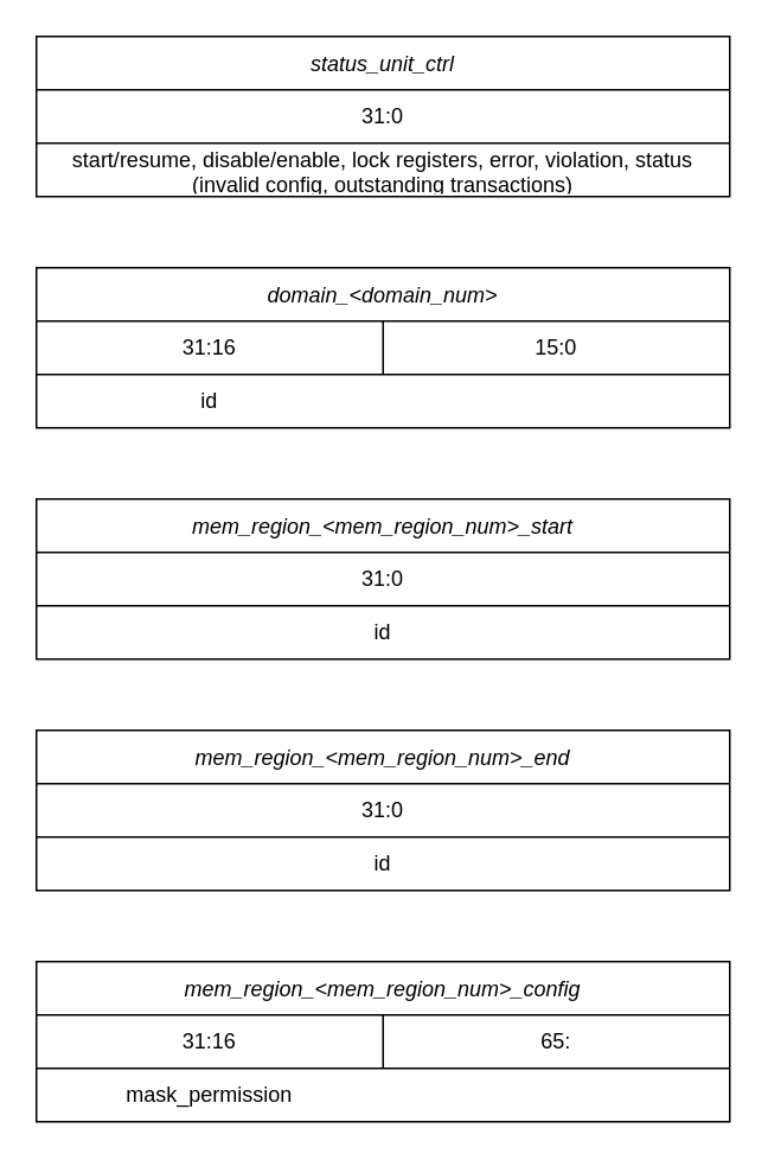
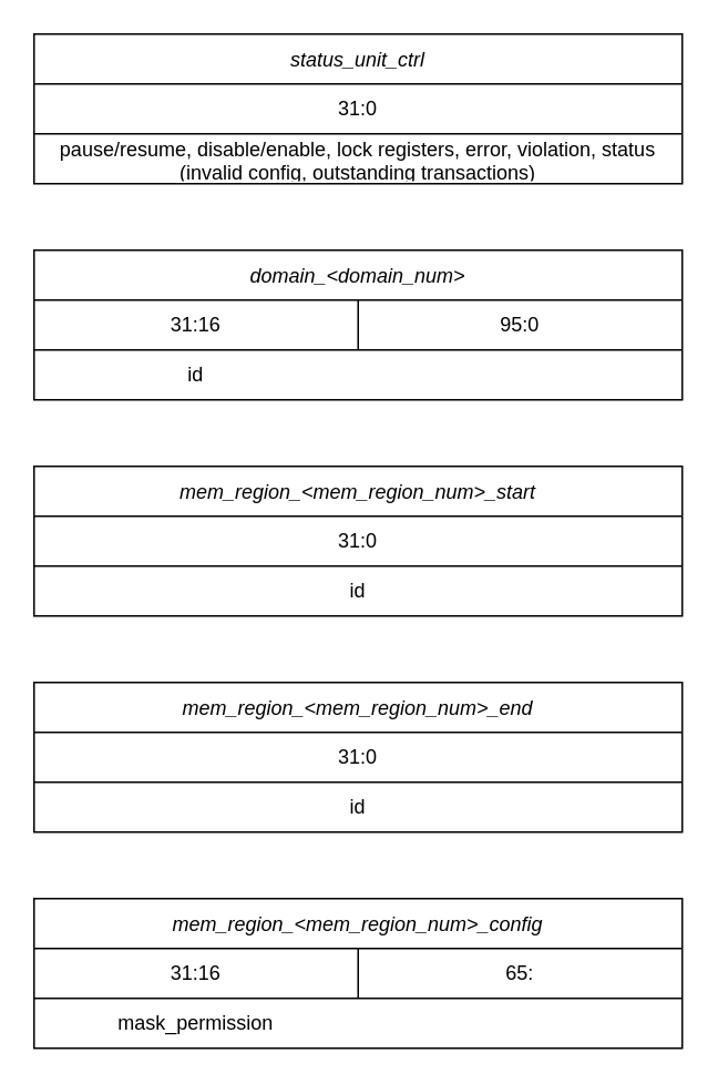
- <mxCell id="23" value="start/resume, disable/enable, lock registers, error, violation, status (invalid config, outstanding transactions)" style="shape=partialRectangle;html=1;whiteSpace=wrap;connectable=0;fillColor=none;top=0;left=0;bottom=0;right=0;overflow=hidden;" parent="22" vertex="1"><mxGeometry width="390" height="30" as="geometry" /></mxCell>
+ <mxCell id="23" value="pause/resume, disable/enable, lock registers, error, violation, status (invalid config, outstanding transactions)" style="shape=partialRectangle;html=1;whiteSpace=wrap;connectable=0;fillColor=none;top=0;left=0;bottom=0;right=0;overflow=hidden;" parent="22" vertex="1"><mxGeometry width="390" height="30" as="geometry" /></mxCell>
- <mxCell id="5" value="15:0" style="shape=partialRectangle;html=1;whiteSpace=wrap;connectable=0;fillColor=none;top=0;left=0;bottom=0;right=0;overflow=hidden;" parent="3" vertex="1"><mxGeometry x="195" width="195" height="30" as="geometry" /></mxCell>
+ <mxCell id="5" value="95:0" style="shape=partialRectangle;html=1;whiteSpace=wrap;connectable=0;fillColor=none;top=0;left=0;bottom=0;right=0;overflow=hidden;" parent="3" vertex="1"><mxGeometry x="195" width="195" height="30" as="geometry" /></mxCell>
